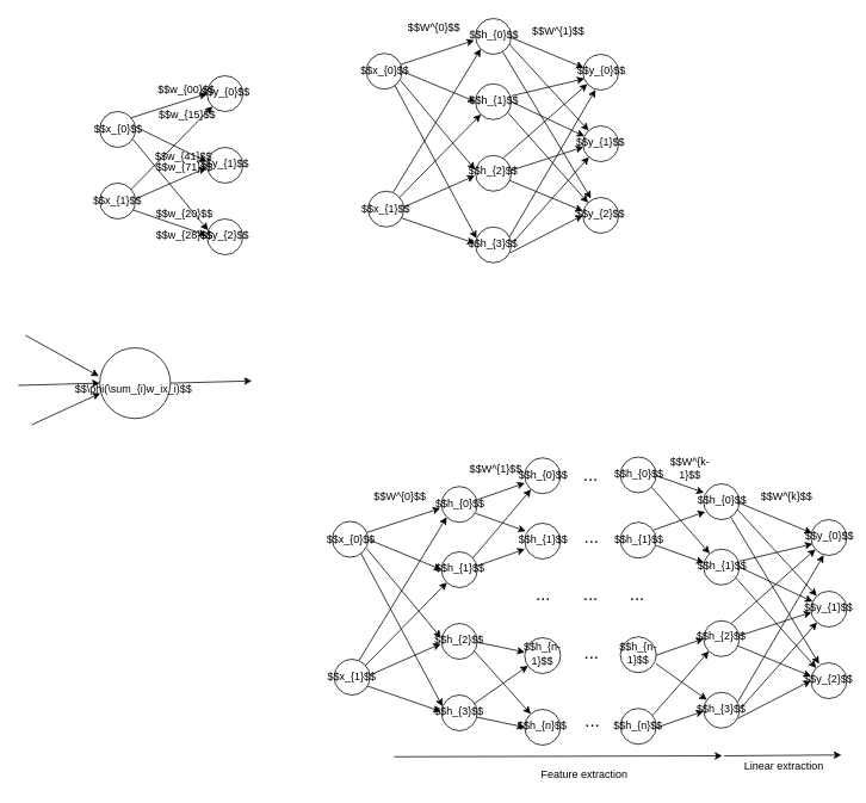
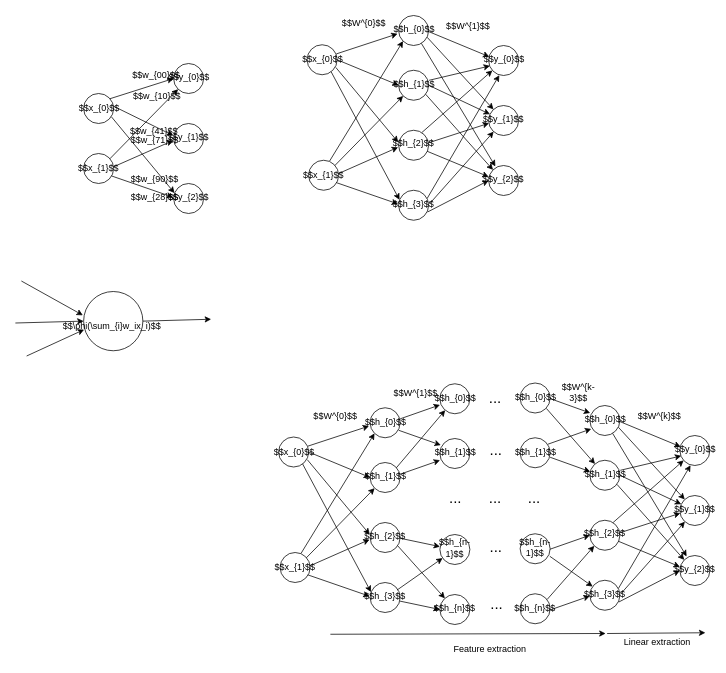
- <mxCell id="15" value="$$w_{15}$$" style="text;html=1;strokeColor=none;fillColor=none;align=center;verticalAlign=middle;whiteSpace=wrap;rounded=0;" vertex="1" parent="1"><mxGeometry x="199" y="122" width="20" height="11" as="geometry" /></mxCell>
+ <mxCell id="15" value="$$w_{10}$$" style="text;html=1;strokeColor=none;fillColor=none;align=center;verticalAlign=middle;whiteSpace=wrap;rounded=0;" vertex="1" parent="1"><mxGeometry x="199" y="122" width="20" height="11" as="geometry" /></mxCell>
- <mxCell id="18" value="$$w_{20}$$" style="text;html=1;strokeColor=none;fillColor=none;align=center;verticalAlign=middle;whiteSpace=wrap;rounded=0;" vertex="1" parent="1"><mxGeometry x="196" y="233" width="20" height="11" as="geometry" /></mxCell>
+ <mxCell id="18" value="$$w_{90}$$" style="text;html=1;strokeColor=none;fillColor=none;align=center;verticalAlign=middle;whiteSpace=wrap;rounded=0;" vertex="1" parent="1"><mxGeometry x="196" y="233" width="20" height="11" as="geometry" /></mxCell>
- <mxCell id="154" value="$$W^{k-1}$$" style="text;html=1;strokeColor=none;fillColor=none;align=center;verticalAlign=middle;whiteSpace=wrap;rounded=0;" vertex="1" parent="1"><mxGeometry x="761" y="517" width="20" height="11" as="geometry" /></mxCell>
+ <mxCell id="154" value="$$W^{k-3}$$" style="text;html=1;strokeColor=none;fillColor=none;align=center;verticalAlign=middle;whiteSpace=wrap;rounded=0;" vertex="1" parent="1"><mxGeometry x="761" y="517" width="20" height="11" as="geometry" /></mxCell>
